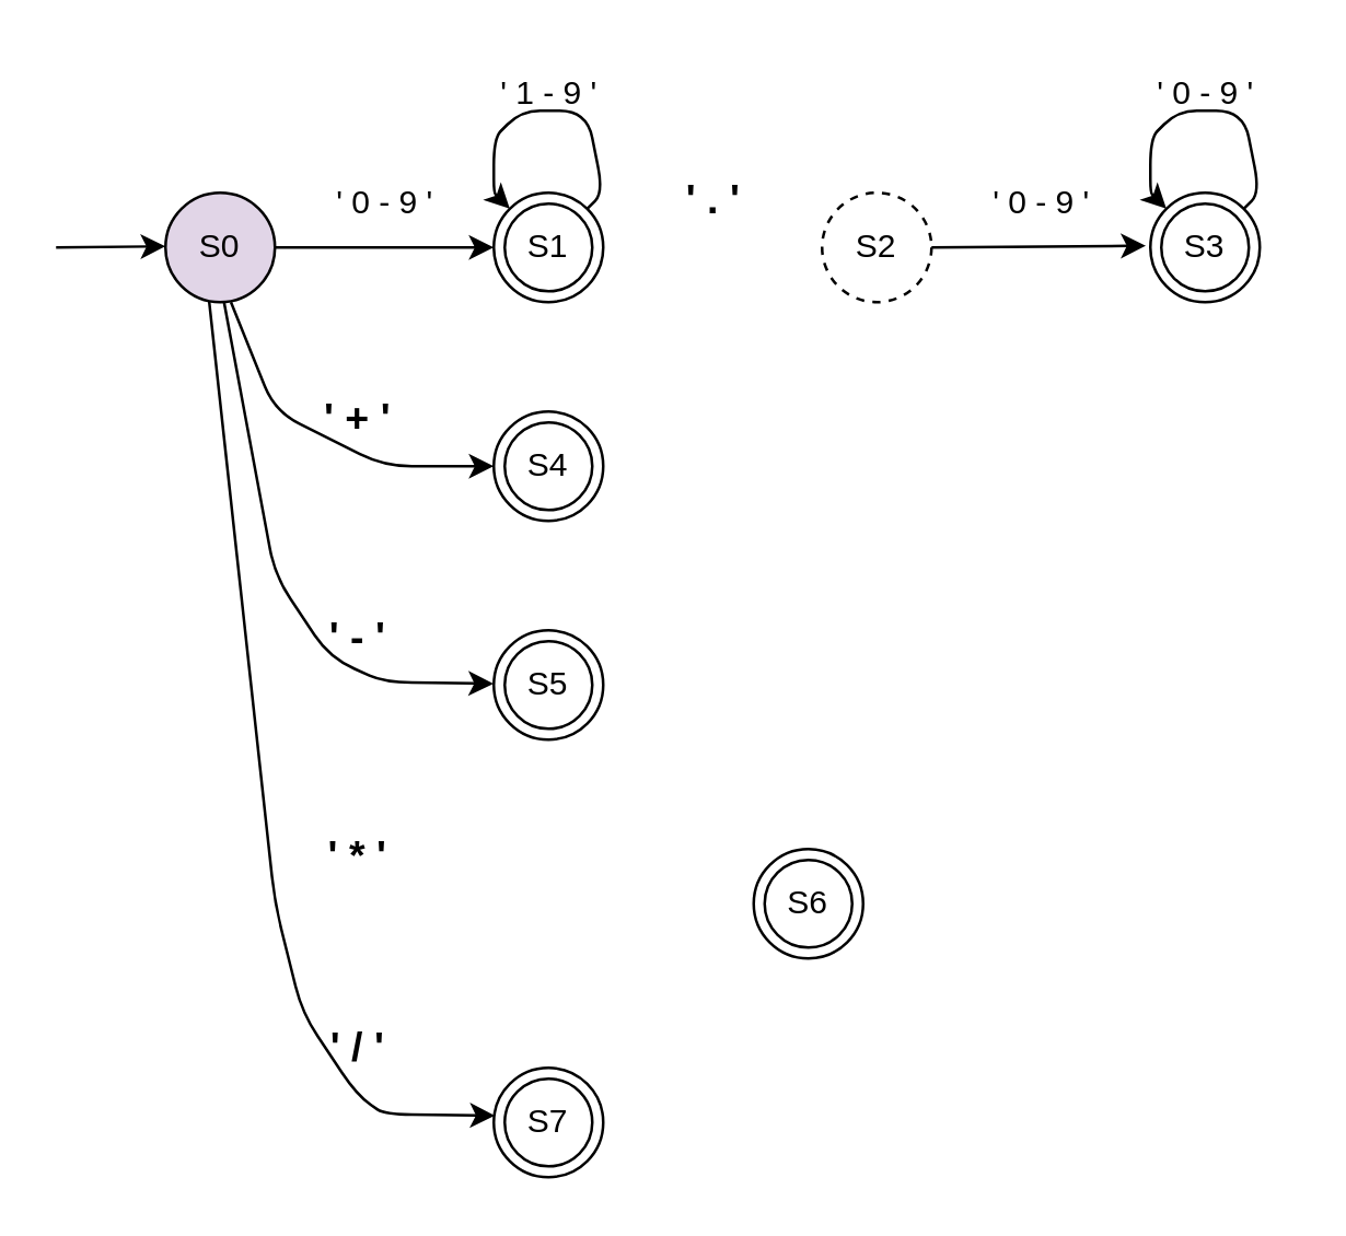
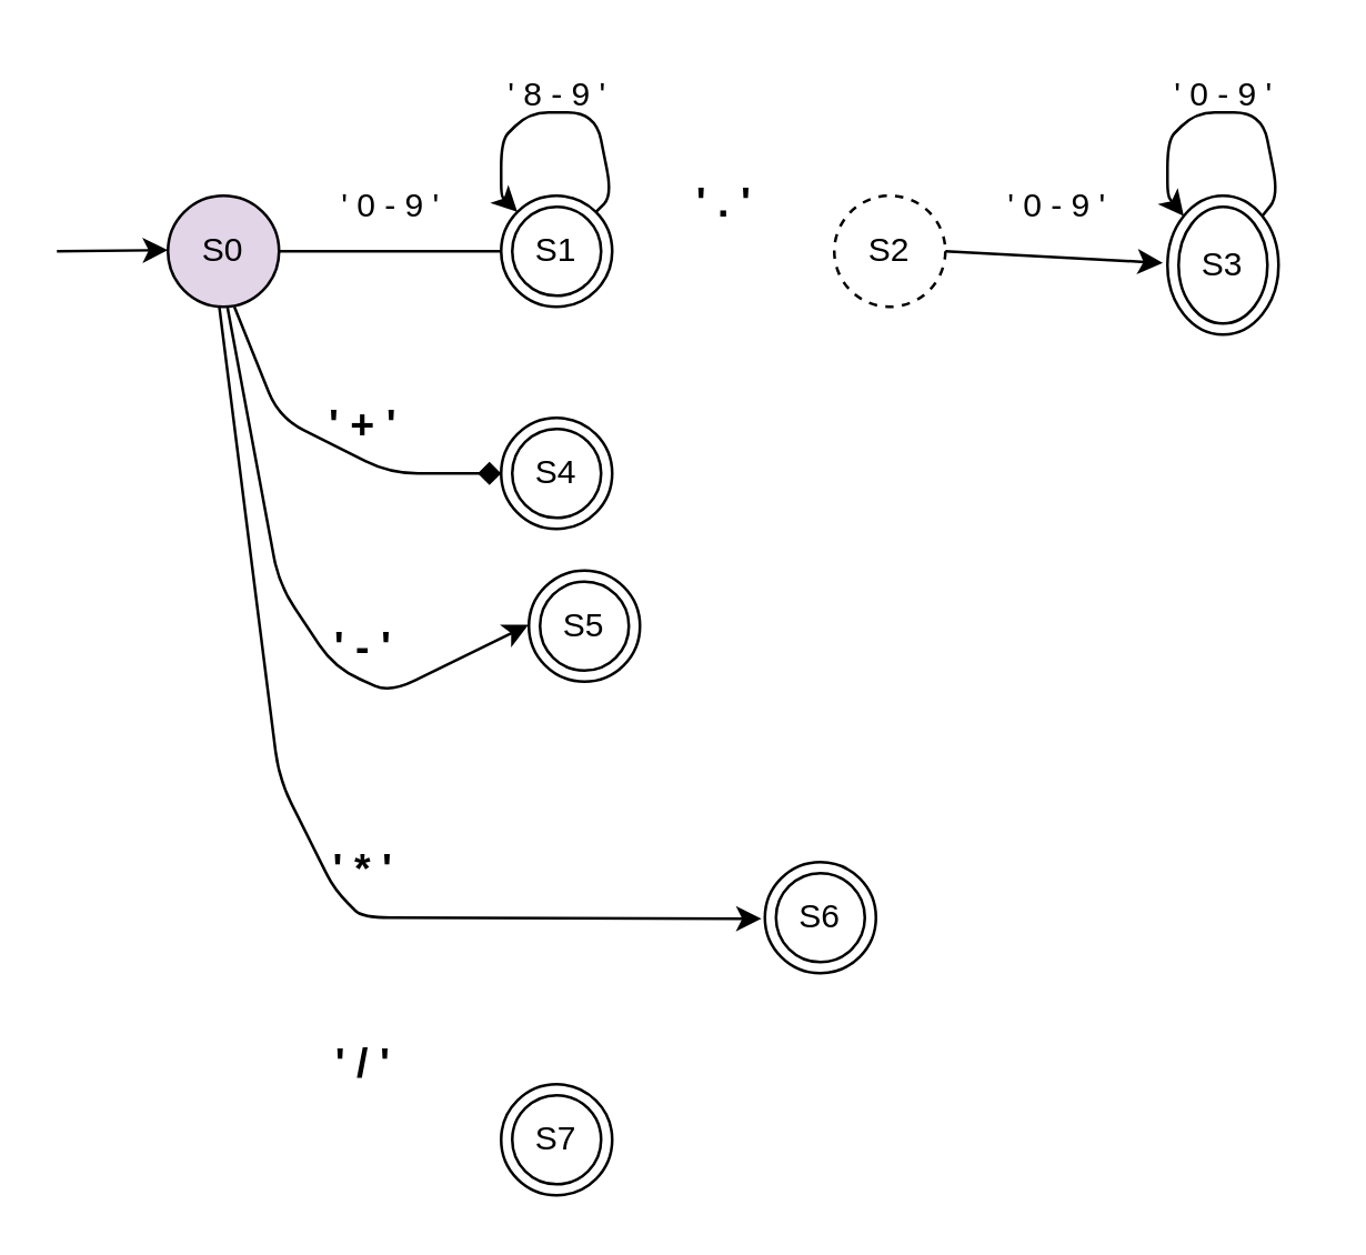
- <mxCell id="20" value="&lt;font style=&quot;font-weight: normal ; font-size: 12px&quot;&gt;' 1 - 9 '&lt;/font&gt;" style="text;strokeColor=none;fillColor=none;html=1;fontSize=24;fontStyle=1;verticalAlign=middle;align=center;" vertex="1" parent="1"><mxGeometry x="170" y="20" width="60" height="20" as="geometry" /></mxCell>
+ <mxCell id="20" value="&lt;font style=&quot;font-weight: normal ; font-size: 12px&quot;&gt;' 8 - 9 '&lt;/font&gt;" style="text;strokeColor=none;fillColor=none;html=1;fontSize=24;fontStyle=1;verticalAlign=middle;align=center;" vertex="1" parent="1"><mxGeometry x="170" y="20" width="60" height="20" as="geometry" /></mxCell>
- <mxCell id="11" value="" style="endArrow=classic;html=1;entryX=0;entryY=0.5;entryDx=0;entryDy=0;exitX=1;exitY=0.5;exitDx=0;exitDy=0;" edge="1" parent="1" source="2" target="4"><mxGeometry width="50" height="50" relative="1" as="geometry"><mxPoint x="110" y="90" as="sourcePoint" /><mxPoint x="150" y="89.58" as="targetPoint" /></mxGeometry></mxCell>
+ <mxCell id="11" value="" style="endArrow=none;html=1;entryX=0;entryY=0.5;entryDx=0;entryDy=0;exitX=1;exitY=0.5;exitDx=0;exitDy=0;" edge="1" parent="1" source="2" target="4"><mxGeometry width="50" height="50" relative="1" as="geometry"><mxPoint x="110" y="90" as="sourcePoint" /><mxPoint x="150" y="89.58" as="targetPoint" /></mxGeometry></mxCell>
- <mxCell id="5" value="S3" style="ellipse;shape=doubleEllipse;whiteSpace=wrap;html=1;aspect=fixed;" vertex="1" parent="1"><mxGeometry x="420" y="70" width="40" height="40" as="geometry" /></mxCell>
+ <mxCell id="5" value="S3" style="ellipse;shape=doubleEllipse;whiteSpace=wrap;html=1;aspect=fixed;" vertex="1" parent="1"><mxGeometry x="420" y="70" width="40" height="50" as="geometry" /></mxCell>
- <mxCell id="15" value="" style="endArrow=classic;html=1;exitX=0.598;exitY=1;exitDx=0;exitDy=0;exitPerimeter=0;entryX=0;entryY=0.5;entryDx=0;entryDy=0;" edge="1" parent="1" source="2" target="6"><mxGeometry width="50" height="50" relative="1" as="geometry"><mxPoint x="80" y="170" as="sourcePoint" /><mxPoint x="170" y="210" as="targetPoint" /><Array as="points"><mxPoint x="100" y="150" /><mxPoint x="140" y="170" /></Array></mxGeometry></mxCell>
+ <mxCell id="15" value="" style="endArrow=diamond;html=1;exitX=0.598;exitY=1;exitDx=0;exitDy=0;exitPerimeter=0;entryX=0;entryY=0.5;entryDx=0;entryDy=0;" edge="1" parent="1" source="2" target="6"><mxGeometry width="50" height="50" relative="1" as="geometry"><mxPoint x="80" y="170" as="sourcePoint" /><mxPoint x="170" y="210" as="targetPoint" /><Array as="points"><mxPoint x="100" y="150" /><mxPoint x="140" y="170" /></Array></mxGeometry></mxCell>
- <mxCell id="7" value="S5" style="ellipse;shape=doubleEllipse;whiteSpace=wrap;html=1;aspect=fixed;" vertex="1" parent="1"><mxGeometry x="180" y="230" width="40" height="40" as="geometry" /></mxCell>
+ <mxCell id="7" value="S5" style="ellipse;shape=doubleEllipse;whiteSpace=wrap;html=1;aspect=fixed;" vertex="1" parent="1"><mxGeometry x="190" y="205" width="40" height="40" as="geometry" /></mxCell>
- <mxCell id="18" value="" style="endArrow=classic;html=1;exitX=0.399;exitY=0.993;exitDx=0;exitDy=0;exitPerimeter=0;entryX=0.01;entryY=0.437;entryDx=0;entryDy=0;entryPerimeter=0;" edge="1" parent="1" source="2" target="9"><mxGeometry width="50" height="50" relative="1" as="geometry"><mxPoint x="70" y="120" as="sourcePoint" /><mxPoint x="179" y="414" as="targetPoint" /><Array as="points"><mxPoint x="100" y="330" /><mxPoint x="110" y="370" /><mxPoint x="130" y="400" /><mxPoint x="140" y="407" /></Array></mxGeometry></mxCell>
+ <mxCell id="17" value="" style="endArrow=classic;html=1;exitX=0.463;exitY=1.007;exitDx=0;exitDy=0;exitPerimeter=0;entryX=-0.031;entryY=0.51;entryDx=0;entryDy=0;entryPerimeter=0;" edge="1" parent="1" source="2" target="8"><mxGeometry width="50" height="50" relative="1" as="geometry"><mxPoint x="70" y="180" as="sourcePoint" /><mxPoint x="170.4" y="359.4" as="targetPoint" /><Array as="points"><mxPoint x="100" y="280" /><mxPoint x="110" y="300" /><mxPoint x="120" y="320" /><mxPoint x="130" y="330" /></Array></mxGeometry></mxCell>
